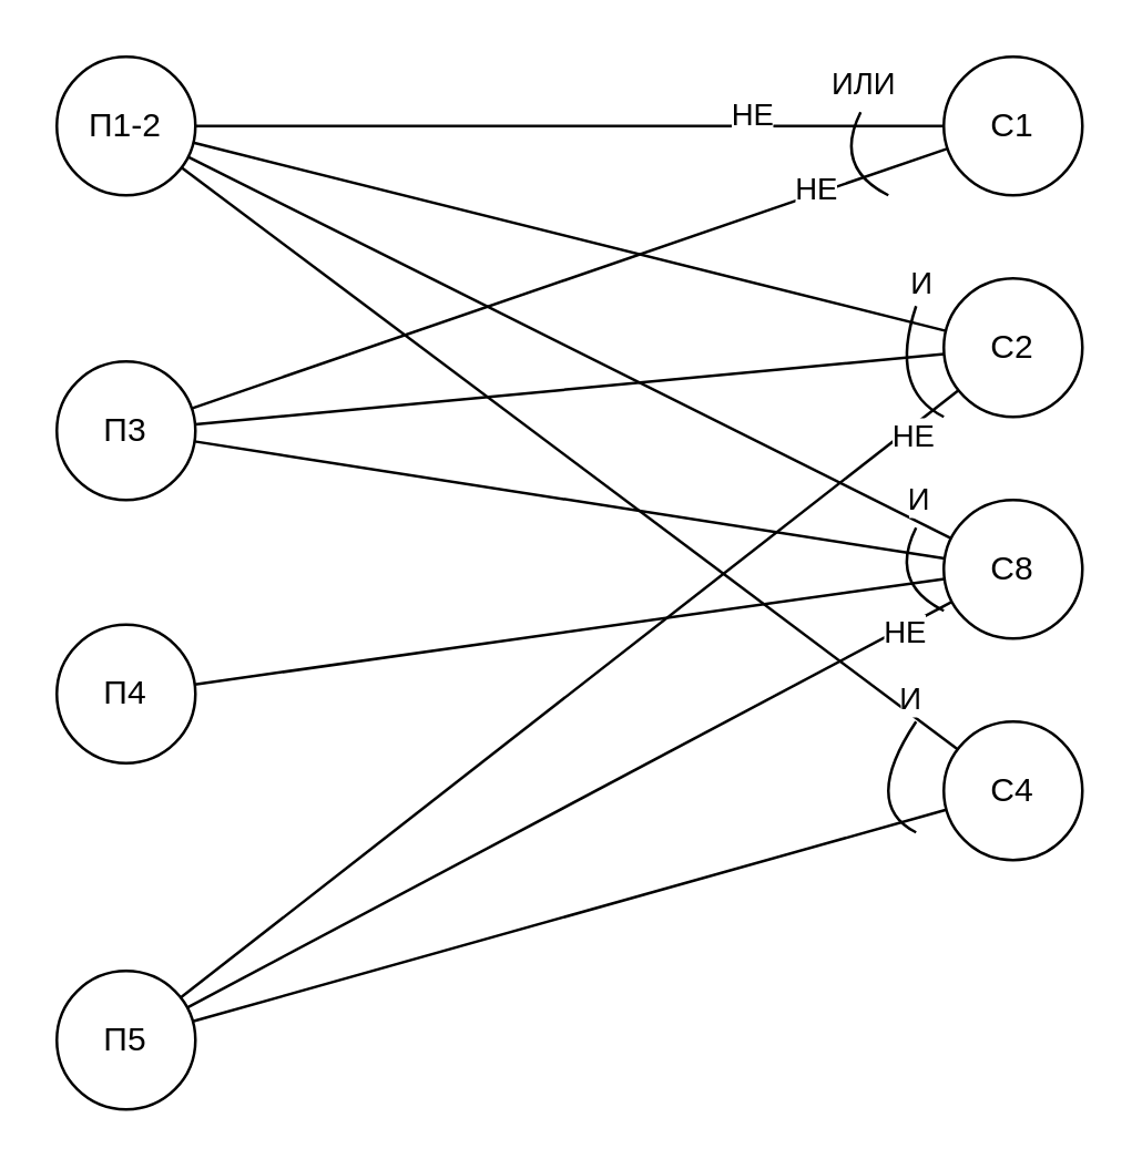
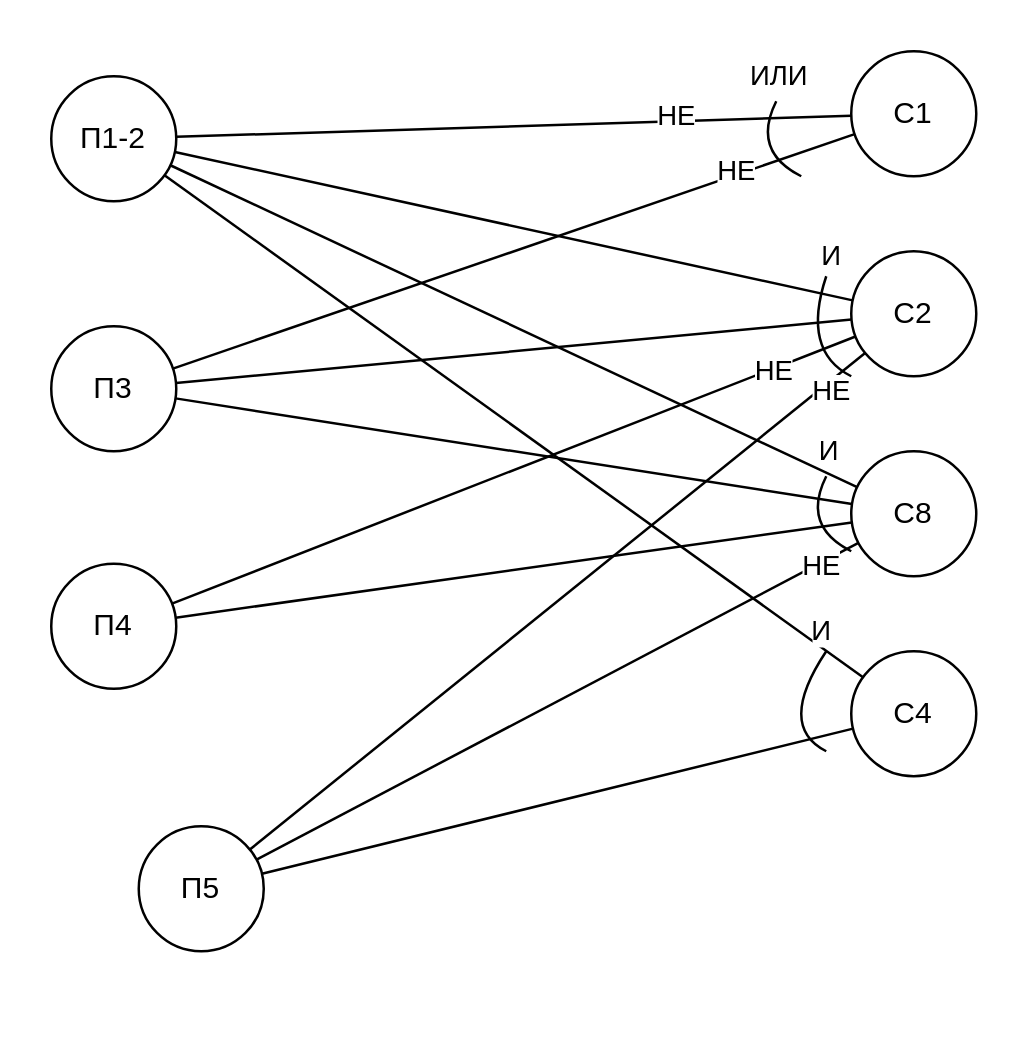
- <mxCell id="7" value="П1-2" style="ellipse;whiteSpace=wrap;html=1;aspect=fixed;" vertex="1" parent="1"><mxGeometry x="20" y="20" width="50" height="50" as="geometry" /></mxCell>
+ <mxCell id="7" value="П1-2" style="ellipse;whiteSpace=wrap;html=1;aspect=fixed;" vertex="1" parent="1"><mxGeometry x="20" y="30" width="50" height="50" as="geometry" /></mxCell>
+ <mxCell id="13" style="edgeStyle=none;rounded=0;orthogonalLoop=1;jettySize=auto;html=1;strokeColor=default;align=center;verticalAlign=middle;fontFamily=Helvetica;fontSize=11;fontColor=default;labelBackgroundColor=default;endArrow=none;endFill=0;" edge="1" parent="1" source="16" target="18"><mxGeometry relative="1" as="geometry" /></mxCell>
+ <mxCell id="14" value="НЕ" style="edgeLabel;html=1;align=center;verticalAlign=middle;resizable=0;points=[];fontFamily=Helvetica;fontSize=11;fontColor=default;labelBackgroundColor=default;" vertex="1" connectable="0" parent="13"><mxGeometry x="0.759" y="-1" relative="1" as="geometry"><mxPoint as="offset" /></mxGeometry></mxCell>
- <mxCell id="28" value="П5" style="ellipse;whiteSpace=wrap;html=1;aspect=fixed;" vertex="1" parent="1"><mxGeometry x="20" y="350" width="50" height="50" as="geometry" /></mxCell>
+ <mxCell id="28" value="П5" style="ellipse;whiteSpace=wrap;html=1;aspect=fixed;" vertex="1" parent="1"><mxGeometry x="55" y="330" width="50" height="50" as="geometry" /></mxCell>
